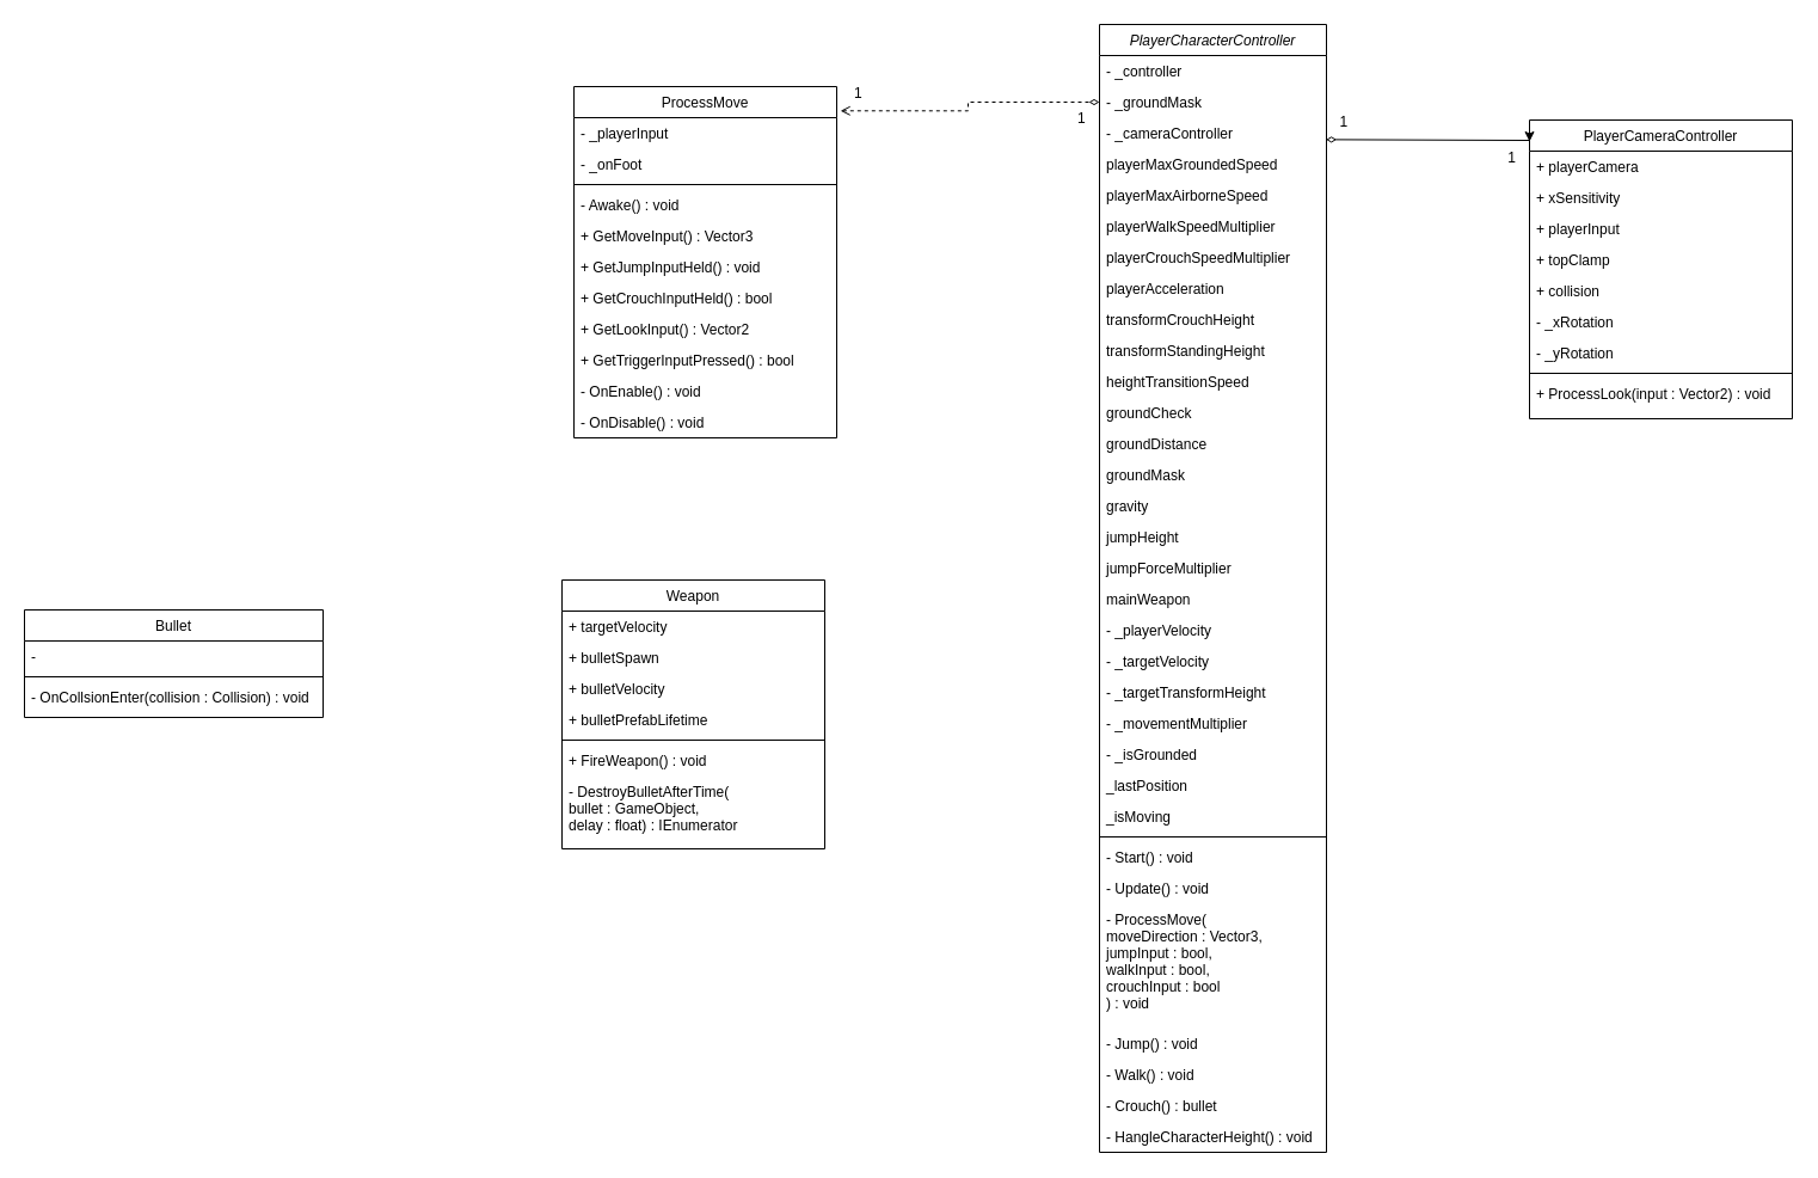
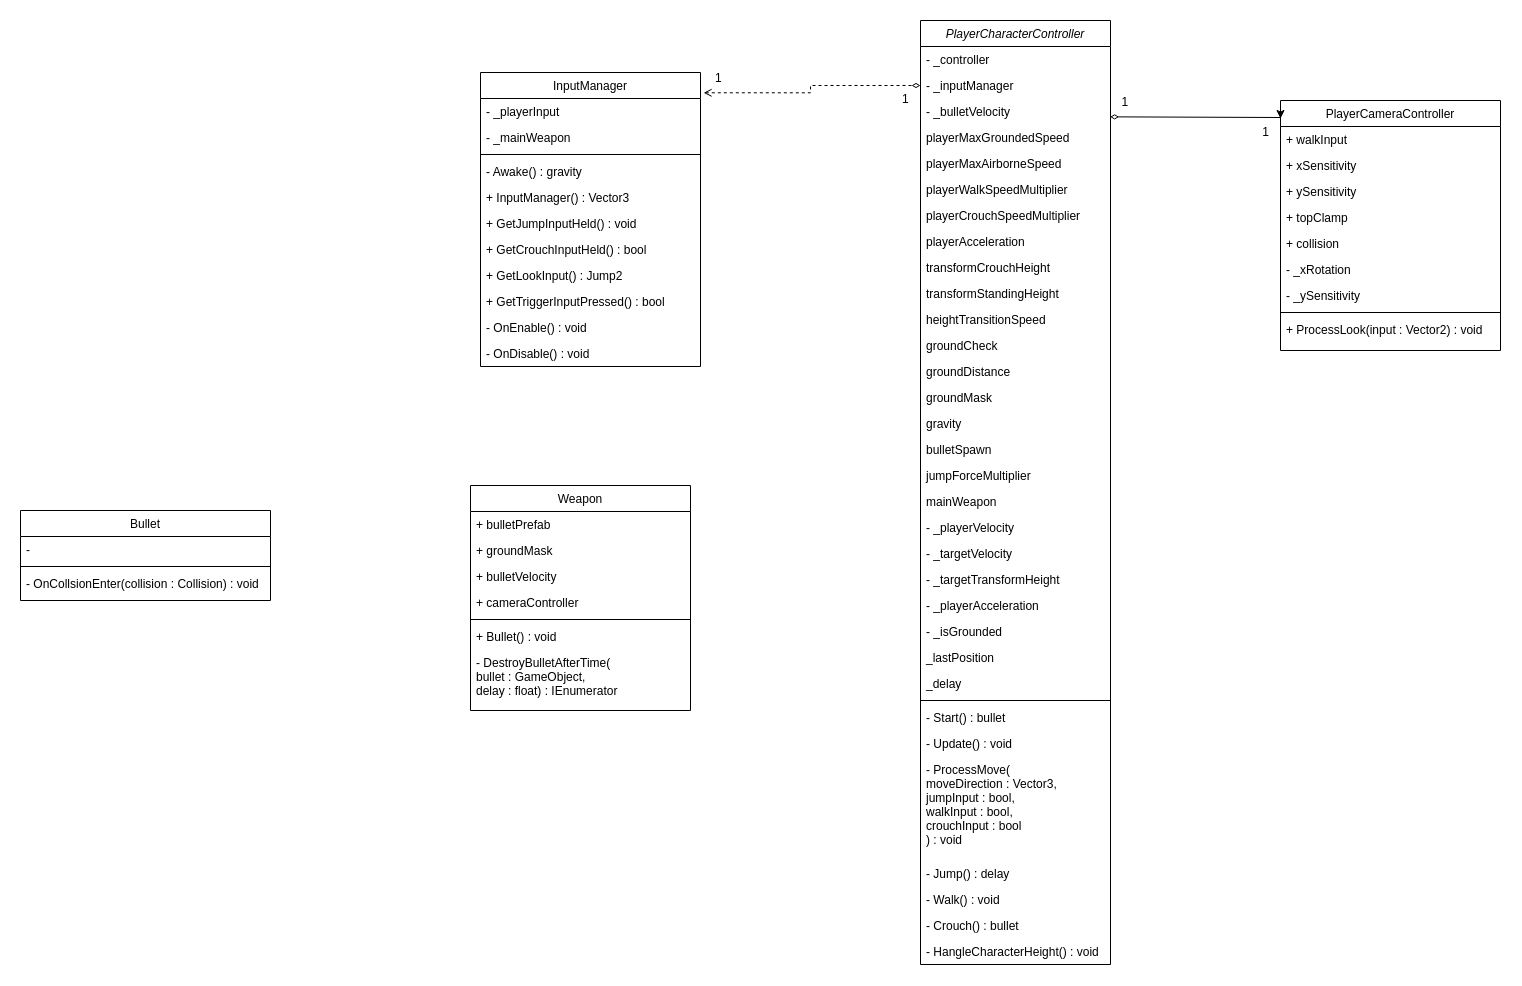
- <mxCell id="49" value="ProcessMove" style="swimlane;fontStyle=0;align=center;verticalAlign=top;childLayout=stackLayout;horizontal=1;startSize=26;horizontalStack=0;resizeParent=1;resizeLast=0;collapsible=1;marginBottom=0;rounded=0;shadow=0;strokeWidth=1;" vertex="1" parent="1"><mxGeometry x="480" y="72" width="220" height="294" as="geometry"><mxRectangle x="550" y="140" width="160" height="26" as="alternateBounds" /></mxGeometry></mxCell>
+ <mxCell id="49" value="InputManager" style="swimlane;fontStyle=0;align=center;verticalAlign=top;childLayout=stackLayout;horizontal=1;startSize=26;horizontalStack=0;resizeParent=1;resizeLast=0;collapsible=1;marginBottom=0;rounded=0;shadow=0;strokeWidth=1;" vertex="1" parent="1"><mxGeometry x="480" y="72" width="220" height="294" as="geometry"><mxRectangle x="550" y="140" width="160" height="26" as="alternateBounds" /></mxGeometry></mxCell>
- <mxCell id="4" value="- _groundMask" style="text;align=left;verticalAlign=top;spacingLeft=4;spacingRight=4;overflow=hidden;rotatable=0;points=[[0,0.5],[1,0.5]];portConstraint=eastwest;" vertex="1" parent="2"><mxGeometry y="52" width="190" height="26" as="geometry" /></mxCell>
+ <mxCell id="4" value="- _inputManager" style="text;align=left;verticalAlign=top;spacingLeft=4;spacingRight=4;overflow=hidden;rotatable=0;points=[[0,0.5],[1,0.5]];portConstraint=eastwest;" vertex="1" parent="2"><mxGeometry y="52" width="190" height="26" as="geometry" /></mxCell>
- <mxCell id="5" value="- _cameraController" style="text;align=left;verticalAlign=top;spacingLeft=4;spacingRight=4;overflow=hidden;rotatable=0;points=[[0,0.5],[1,0.5]];portConstraint=eastwest;rounded=0;shadow=0;html=0;" vertex="1" parent="2"><mxGeometry y="78" width="190" height="26" as="geometry" /></mxCell>
+ <mxCell id="5" value="- _bulletVelocity" style="text;align=left;verticalAlign=top;spacingLeft=4;spacingRight=4;overflow=hidden;rotatable=0;points=[[0,0.5],[1,0.5]];portConstraint=eastwest;rounded=0;shadow=0;html=0;" vertex="1" parent="2"><mxGeometry y="78" width="190" height="26" as="geometry" /></mxCell>
- <mxCell id="51" value="- _onFoot" style="text;align=left;verticalAlign=top;spacingLeft=4;spacingRight=4;overflow=hidden;rotatable=0;points=[[0,0.5],[1,0.5]];portConstraint=eastwest;rounded=0;shadow=0;html=0;" vertex="1" parent="49"><mxGeometry y="52" width="220" height="26" as="geometry" /></mxCell>
+ <mxCell id="51" value="- _mainWeapon" style="text;align=left;verticalAlign=top;spacingLeft=4;spacingRight=4;overflow=hidden;rotatable=0;points=[[0,0.5],[1,0.5]];portConstraint=eastwest;rounded=0;shadow=0;html=0;" vertex="1" parent="49"><mxGeometry y="52" width="220" height="26" as="geometry" /></mxCell>
- <mxCell id="37" value="+ playerCamera" style="text;align=left;verticalAlign=top;spacingLeft=4;spacingRight=4;overflow=hidden;rotatable=0;points=[[0,0.5],[1,0.5]];portConstraint=eastwest;" parent="36" vertex="1"><mxGeometry y="26" width="220" height="26" as="geometry" /></mxCell>
+ <mxCell id="37" value="+ walkInput" style="text;align=left;verticalAlign=top;spacingLeft=4;spacingRight=4;overflow=hidden;rotatable=0;points=[[0,0.5],[1,0.5]];portConstraint=eastwest;" parent="36" vertex="1"><mxGeometry y="26" width="220" height="26" as="geometry" /></mxCell>
- <mxCell id="53" value="- Awake() : void" style="text;align=left;verticalAlign=top;spacingLeft=4;spacingRight=4;overflow=hidden;rotatable=0;points=[[0,0.5],[1,0.5]];portConstraint=eastwest;" vertex="1" parent="49"><mxGeometry y="86" width="220" height="26" as="geometry" /></mxCell>
+ <mxCell id="53" value="- Awake() : gravity" style="text;align=left;verticalAlign=top;spacingLeft=4;spacingRight=4;overflow=hidden;rotatable=0;points=[[0,0.5],[1,0.5]];portConstraint=eastwest;" vertex="1" parent="49"><mxGeometry y="86" width="220" height="26" as="geometry" /></mxCell>
- <mxCell id="39" value="+ playerInput" style="text;align=left;verticalAlign=top;spacingLeft=4;spacingRight=4;overflow=hidden;rotatable=0;points=[[0,0.5],[1,0.5]];portConstraint=eastwest;rounded=0;shadow=0;html=0;" parent="36" vertex="1"><mxGeometry y="78" width="220" height="26" as="geometry" /></mxCell>
+ <mxCell id="39" value="+ ySensitivity" style="text;align=left;verticalAlign=top;spacingLeft=4;spacingRight=4;overflow=hidden;rotatable=0;points=[[0,0.5],[1,0.5]];portConstraint=eastwest;rounded=0;shadow=0;html=0;" parent="36" vertex="1"><mxGeometry y="78" width="220" height="26" as="geometry" /></mxCell>
- <mxCell id="54" value="+ GetMoveInput() : Vector3" style="text;align=left;verticalAlign=top;spacingLeft=4;spacingRight=4;overflow=hidden;rotatable=0;points=[[0,0.5],[1,0.5]];portConstraint=eastwest;" vertex="1" parent="49"><mxGeometry y="112" width="220" height="26" as="geometry" /></mxCell>
+ <mxCell id="54" value="+ InputManager() : Vector3" style="text;align=left;verticalAlign=top;spacingLeft=4;spacingRight=4;overflow=hidden;rotatable=0;points=[[0,0.5],[1,0.5]];portConstraint=eastwest;" vertex="1" parent="49"><mxGeometry y="112" width="220" height="26" as="geometry" /></mxCell>
- <mxCell id="57" value="+ GetLookInput() : Vector2" style="text;align=left;verticalAlign=top;spacingLeft=4;spacingRight=4;overflow=hidden;rotatable=0;points=[[0,0.5],[1,0.5]];portConstraint=eastwest;" vertex="1" parent="49"><mxGeometry y="190" width="220" height="26" as="geometry" /></mxCell>
+ <mxCell id="57" value="+ GetLookInput() : Jump2" style="text;align=left;verticalAlign=top;spacingLeft=4;spacingRight=4;overflow=hidden;rotatable=0;points=[[0,0.5],[1,0.5]];portConstraint=eastwest;" vertex="1" parent="49"><mxGeometry y="190" width="220" height="26" as="geometry" /></mxCell>
- <mxCell id="43" value="- _yRotation" style="text;align=left;verticalAlign=top;spacingLeft=4;spacingRight=4;overflow=hidden;rotatable=0;points=[[0,0.5],[1,0.5]];portConstraint=eastwest;rounded=0;shadow=0;html=0;" vertex="1" parent="36"><mxGeometry y="182" width="220" height="26" as="geometry" /></mxCell>
+ <mxCell id="43" value="- _ySensitivity" style="text;align=left;verticalAlign=top;spacingLeft=4;spacingRight=4;overflow=hidden;rotatable=0;points=[[0,0.5],[1,0.5]];portConstraint=eastwest;rounded=0;shadow=0;html=0;" vertex="1" parent="36"><mxGeometry y="182" width="220" height="26" as="geometry" /></mxCell>
- <mxCell id="18" value="jumpHeight" style="text;align=left;verticalAlign=top;spacingLeft=4;spacingRight=4;overflow=hidden;rotatable=0;points=[[0,0.5],[1,0.5]];portConstraint=eastwest;rounded=0;shadow=0;html=0;" vertex="1" parent="2"><mxGeometry y="416" width="190" height="26" as="geometry" /></mxCell>
+ <mxCell id="18" value="bulletSpawn" style="text;align=left;verticalAlign=top;spacingLeft=4;spacingRight=4;overflow=hidden;rotatable=0;points=[[0,0.5],[1,0.5]];portConstraint=eastwest;rounded=0;shadow=0;html=0;" vertex="1" parent="2"><mxGeometry y="416" width="190" height="26" as="geometry" /></mxCell>
- <mxCell id="65" value="+ targetVelocity" style="text;align=left;verticalAlign=top;spacingLeft=4;spacingRight=4;overflow=hidden;rotatable=0;points=[[0,0.5],[1,0.5]];portConstraint=eastwest;" vertex="1" parent="64"><mxGeometry y="26" width="220" height="26" as="geometry" /></mxCell>
+ <mxCell id="65" value="+ bulletPrefab" style="text;align=left;verticalAlign=top;spacingLeft=4;spacingRight=4;overflow=hidden;rotatable=0;points=[[0,0.5],[1,0.5]];portConstraint=eastwest;" vertex="1" parent="64"><mxGeometry y="26" width="220" height="26" as="geometry" /></mxCell>
- <mxCell id="66" value="+ bulletSpawn" style="text;align=left;verticalAlign=top;spacingLeft=4;spacingRight=4;overflow=hidden;rotatable=0;points=[[0,0.5],[1,0.5]];portConstraint=eastwest;" vertex="1" parent="64"><mxGeometry y="52" width="220" height="26" as="geometry" /></mxCell>
+ <mxCell id="66" value="+ groundMask" style="text;align=left;verticalAlign=top;spacingLeft=4;spacingRight=4;overflow=hidden;rotatable=0;points=[[0,0.5],[1,0.5]];portConstraint=eastwest;" vertex="1" parent="64"><mxGeometry y="52" width="220" height="26" as="geometry" /></mxCell>
- <mxCell id="68" value="+ bulletPrefabLifetime" style="text;align=left;verticalAlign=top;spacingLeft=4;spacingRight=4;overflow=hidden;rotatable=0;points=[[0,0.5],[1,0.5]];portConstraint=eastwest;" vertex="1" parent="64"><mxGeometry y="104" width="220" height="26" as="geometry" /></mxCell>
+ <mxCell id="68" value="+ cameraController" style="text;align=left;verticalAlign=top;spacingLeft=4;spacingRight=4;overflow=hidden;rotatable=0;points=[[0,0.5],[1,0.5]];portConstraint=eastwest;" vertex="1" parent="64"><mxGeometry y="104" width="220" height="26" as="geometry" /></mxCell>
- <mxCell id="24" value="- _movementMultiplier" style="text;align=left;verticalAlign=top;spacingLeft=4;spacingRight=4;overflow=hidden;rotatable=0;points=[[0,0.5],[1,0.5]];portConstraint=eastwest;rounded=0;shadow=0;html=0;" vertex="1" parent="2"><mxGeometry y="572" width="190" height="26" as="geometry" /></mxCell>
+ <mxCell id="24" value="- _playerAcceleration" style="text;align=left;verticalAlign=top;spacingLeft=4;spacingRight=4;overflow=hidden;rotatable=0;points=[[0,0.5],[1,0.5]];portConstraint=eastwest;rounded=0;shadow=0;html=0;" vertex="1" parent="2"><mxGeometry y="572" width="190" height="26" as="geometry" /></mxCell>
- <mxCell id="70" value="+ FireWeapon() : void" style="text;align=left;verticalAlign=top;spacingLeft=4;spacingRight=4;overflow=hidden;rotatable=0;points=[[0,0.5],[1,0.5]];portConstraint=eastwest;" vertex="1" parent="64"><mxGeometry y="138" width="220" height="26" as="geometry" /></mxCell>
+ <mxCell id="70" value="+ Bullet() : void" style="text;align=left;verticalAlign=top;spacingLeft=4;spacingRight=4;overflow=hidden;rotatable=0;points=[[0,0.5],[1,0.5]];portConstraint=eastwest;" vertex="1" parent="64"><mxGeometry y="138" width="220" height="26" as="geometry" /></mxCell>
- <mxCell id="27" value="_isMoving" style="text;align=left;verticalAlign=top;spacingLeft=4;spacingRight=4;overflow=hidden;rotatable=0;points=[[0,0.5],[1,0.5]];portConstraint=eastwest;rounded=0;shadow=0;html=0;" vertex="1" parent="2"><mxGeometry y="650" width="190" height="26" as="geometry" /></mxCell>
+ <mxCell id="27" value="_delay" style="text;align=left;verticalAlign=top;spacingLeft=4;spacingRight=4;overflow=hidden;rotatable=0;points=[[0,0.5],[1,0.5]];portConstraint=eastwest;rounded=0;shadow=0;html=0;" vertex="1" parent="2"><mxGeometry y="650" width="190" height="26" as="geometry" /></mxCell>
- <mxCell id="29" value="- Start() : void&#10;" style="text;align=left;verticalAlign=top;spacingLeft=4;spacingRight=4;overflow=hidden;rotatable=0;points=[[0,0.5],[1,0.5]];portConstraint=eastwest;" parent="2" vertex="1"><mxGeometry y="684" width="190" height="26" as="geometry" /></mxCell>
+ <mxCell id="29" value="- Start() : bullet&#10;" style="text;align=left;verticalAlign=top;spacingLeft=4;spacingRight=4;overflow=hidden;rotatable=0;points=[[0,0.5],[1,0.5]];portConstraint=eastwest;" parent="2" vertex="1"><mxGeometry y="684" width="190" height="26" as="geometry" /></mxCell>
- <mxCell id="32" value="- Jump() : void&#10;" style="text;align=left;verticalAlign=top;spacingLeft=4;spacingRight=4;overflow=hidden;rotatable=0;points=[[0,0.5],[1,0.5]];portConstraint=eastwest;" vertex="1" parent="2"><mxGeometry y="840" width="190" height="26" as="geometry" /></mxCell>
+ <mxCell id="32" value="- Jump() : delay&#10;" style="text;align=left;verticalAlign=top;spacingLeft=4;spacingRight=4;overflow=hidden;rotatable=0;points=[[0,0.5],[1,0.5]];portConstraint=eastwest;" vertex="1" parent="2"><mxGeometry y="840" width="190" height="26" as="geometry" /></mxCell>
